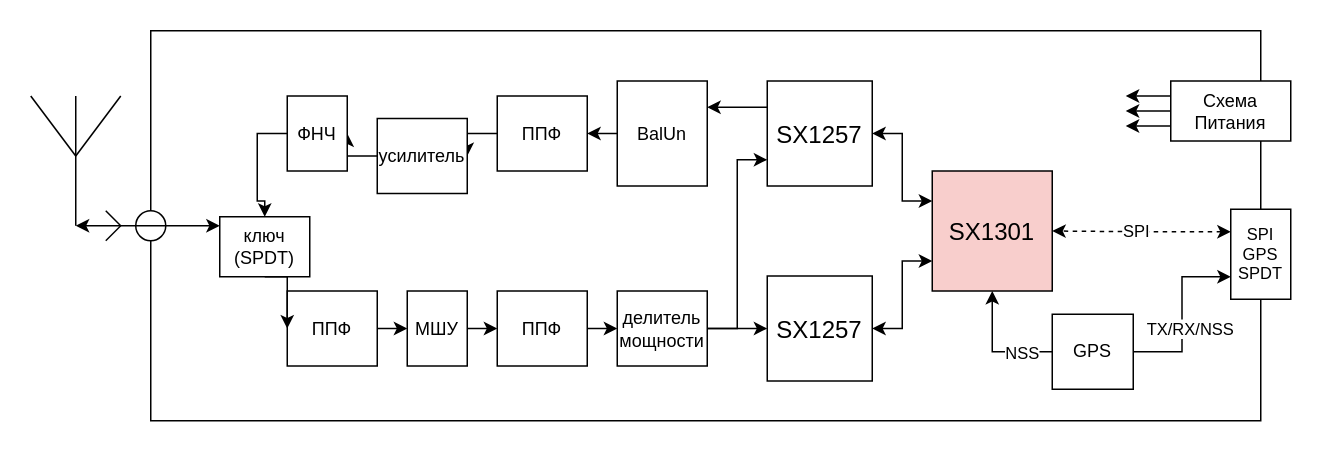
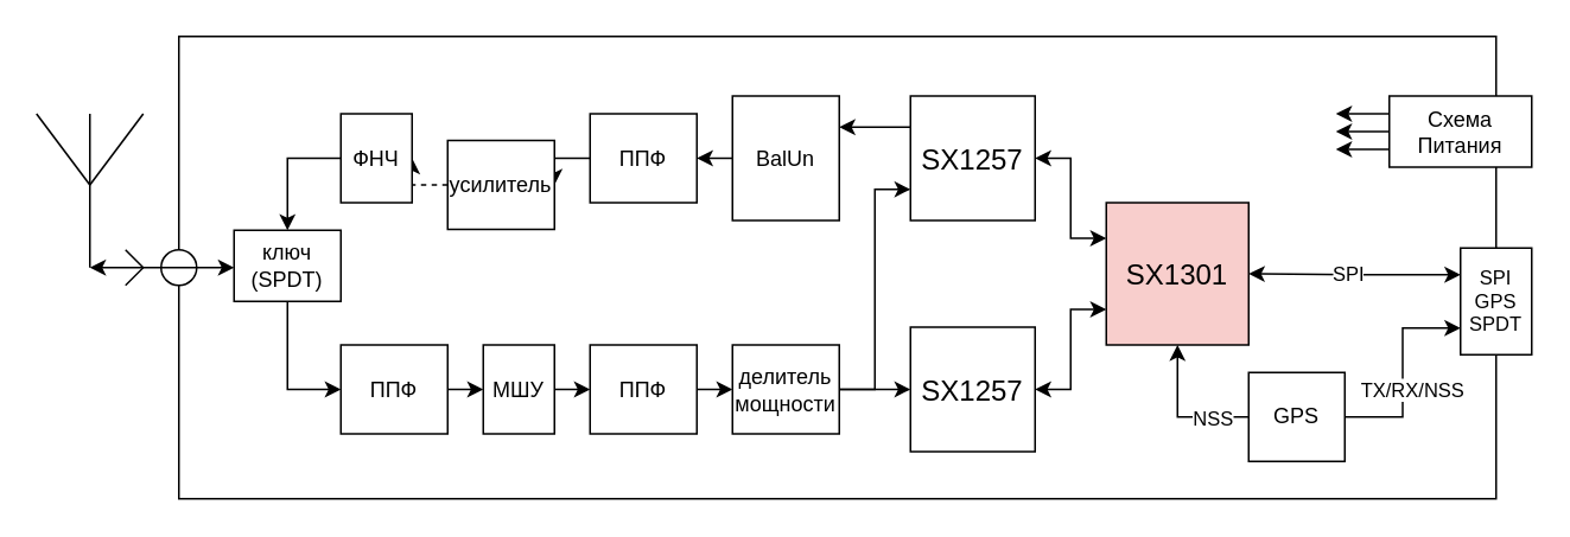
- <mxCell id="13" style="edgeStyle=orthogonalEdgeStyle;rounded=0;orthogonalLoop=1;jettySize=auto;html=1;exitX=0;exitY=0.5;exitDx=0;exitDy=0;entryX=1;entryY=0.5;entryDx=0;entryDy=0;" edge="1" parent="1" source="14" target="16"><mxGeometry relative="1" as="geometry" /></mxCell>
+ <mxCell id="13" style="edgeStyle=orthogonalEdgeStyle;rounded=0;orthogonalLoop=1;jettySize=auto;html=1;exitX=0;exitY=0.5;exitDx=0;exitDy=0;entryX=1;entryY=0.5;entryDx=0;entryDy=0;dashed=1;" edge="1" parent="1" source="14" target="16"><mxGeometry relative="1" as="geometry" /></mxCell>
- <mxCell id="28" style="edgeStyle=orthogonalEdgeStyle;rounded=0;orthogonalLoop=1;jettySize=auto;html=1;exitX=0;exitY=0.25;exitDx=0;exitDy=0;entryX=1;entryY=0.5;entryDx=0;entryDy=0;fontSize=11;startArrow=classic;startFill=1;dashed=1;" edge="1" parent="1" source="30" target="4"><mxGeometry relative="1" as="geometry"><mxPoint x="761" y="153.5" as="sourcePoint" /></mxGeometry></mxCell>
+ <mxCell id="28" style="edgeStyle=orthogonalEdgeStyle;rounded=0;orthogonalLoop=1;jettySize=auto;html=1;exitX=0;exitY=0.25;exitDx=0;exitDy=0;entryX=1;entryY=0.5;entryDx=0;entryDy=0;fontSize=11;startArrow=classic;startFill=1;" edge="1" parent="1" source="30" target="4"><mxGeometry relative="1" as="geometry"><mxPoint x="761" y="153.5" as="sourcePoint" /></mxGeometry></mxCell>
- <mxCell id="27" value="ключ&lt;br&gt;(SPDT)" style="rounded=0;whiteSpace=wrap;html=1;" vertex="1" parent="1"><mxGeometry x="146" y="144" width="60" height="40" as="geometry" /></mxCell>
+ <mxCell id="27" value="ключ&lt;br&gt;(SPDT)" style="rounded=0;whiteSpace=wrap;html=1;" vertex="1" parent="1"><mxGeometry x="131" y="129" width="60" height="40" as="geometry" /></mxCell>
